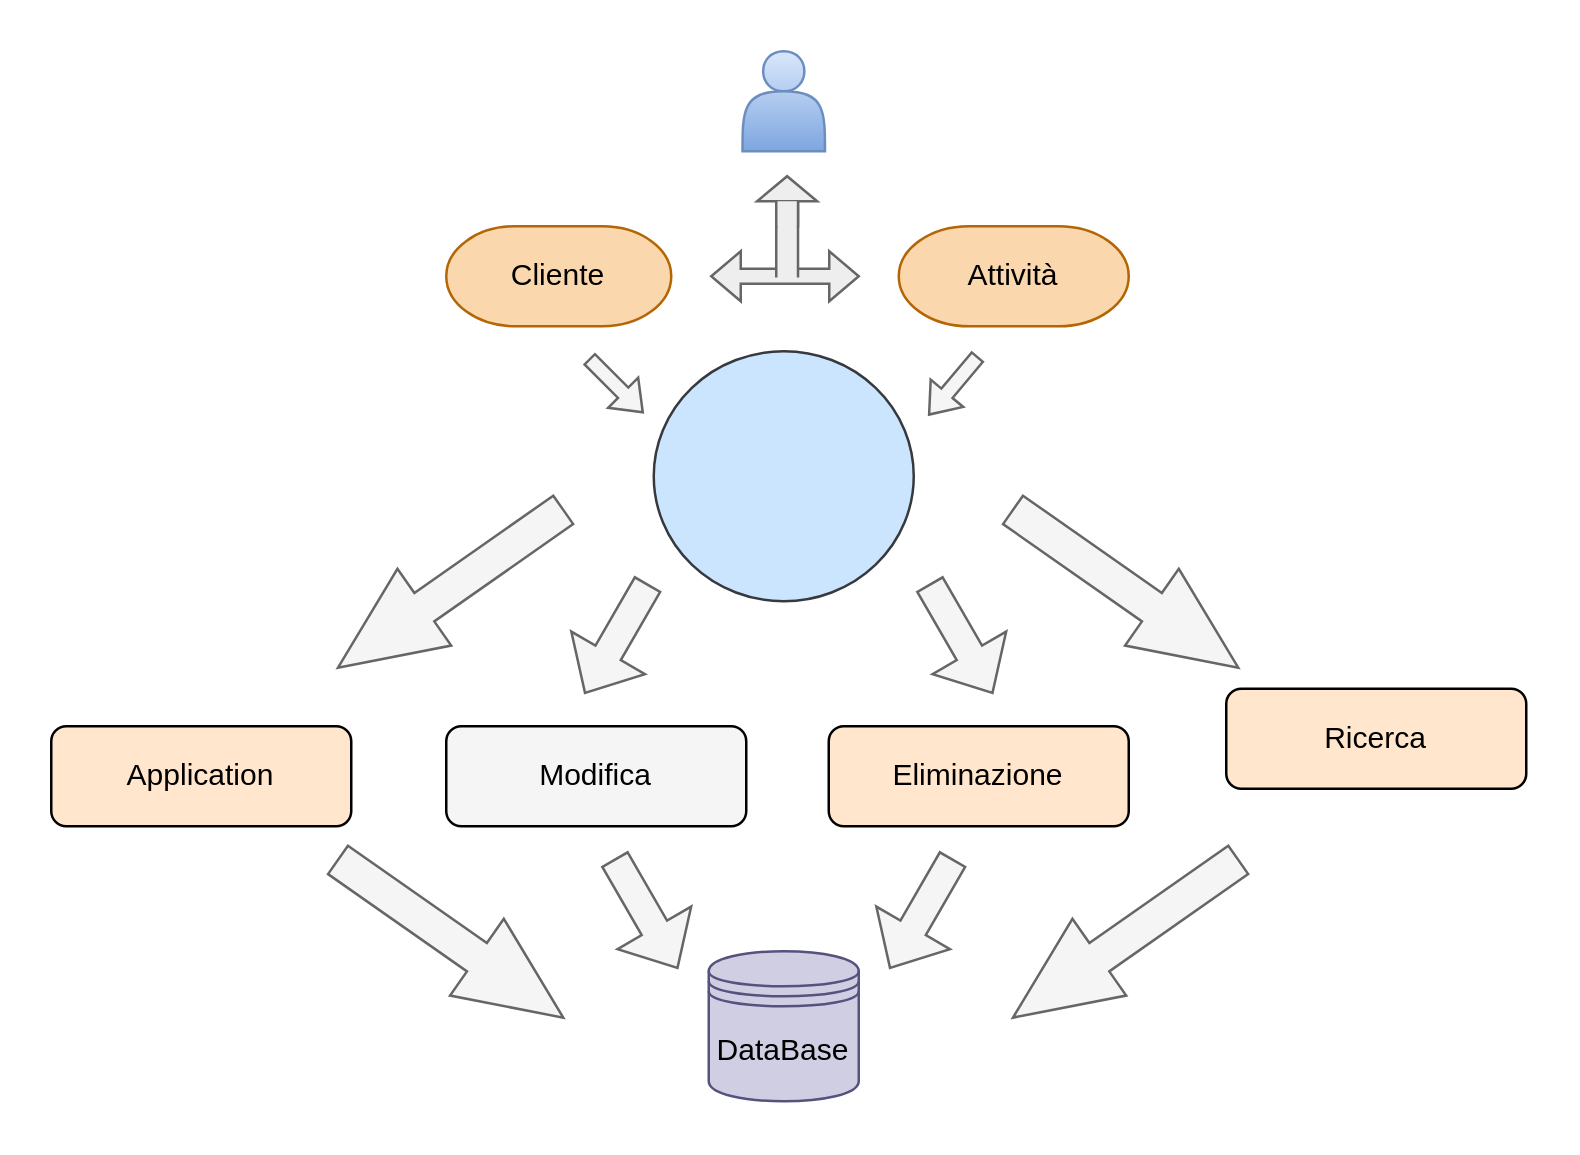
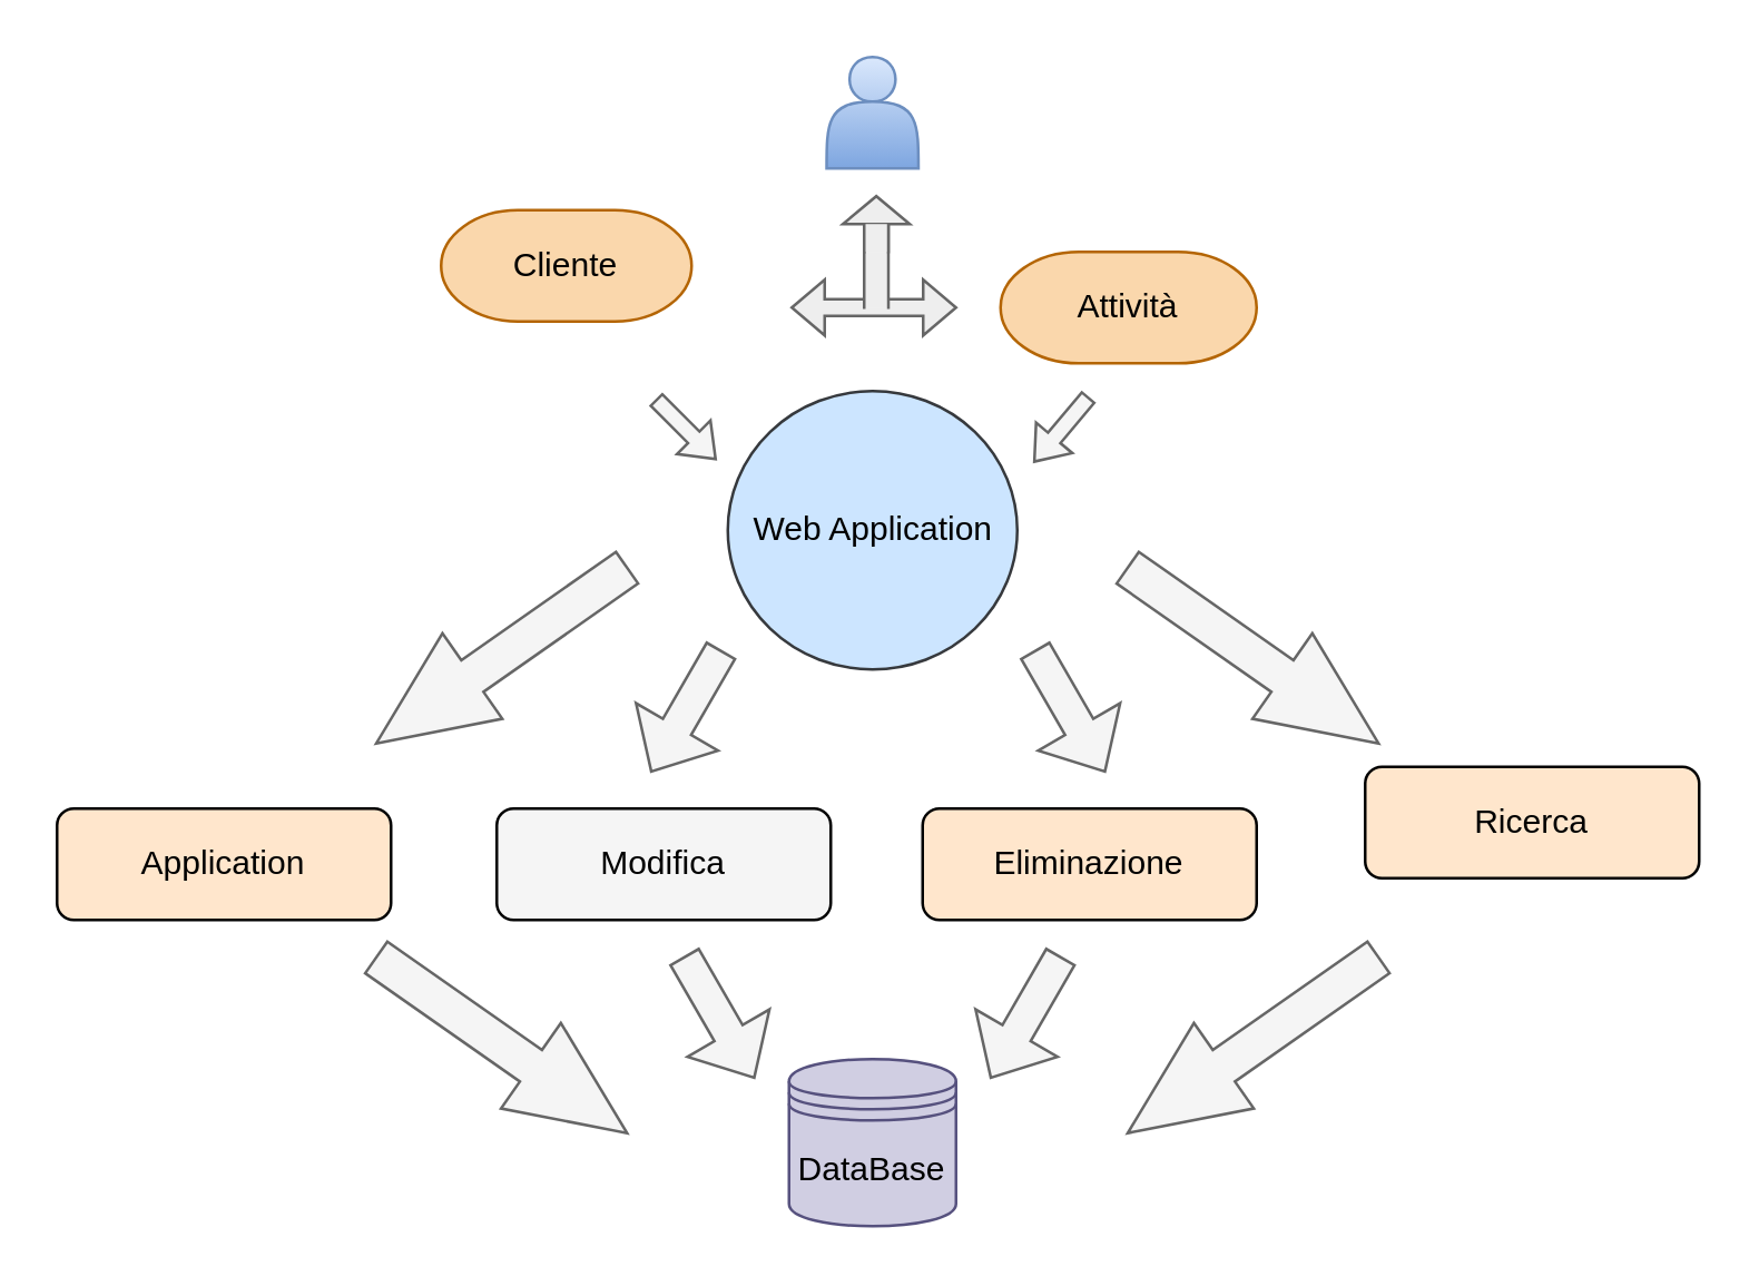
- <mxCell id="14" value="Cliente" style="strokeWidth=1;html=1;shape=mxgraph.flowchart.terminator;whiteSpace=wrap;fillColor=#fad7ac;strokeColor=#b46504;" vertex="1" parent="1"><mxGeometry x="178" y="90" width="90" height="40" as="geometry" /></mxCell>
+ <mxCell id="14" value="Cliente" style="strokeWidth=1;html=1;shape=mxgraph.flowchart.terminator;whiteSpace=wrap;fillColor=#fad7ac;strokeColor=#b46504;" vertex="1" parent="1"><mxGeometry x="158" y="75" width="90" height="40" as="geometry" /></mxCell>
+ <mxCell id="9" value="Web Application" style="text;html=1;align=center;verticalAlign=middle;resizable=0;points=[];autosize=1;" vertex="1" parent="1"><mxGeometry x="263" y="180" width="100" height="20" as="geometry" /></mxCell>
